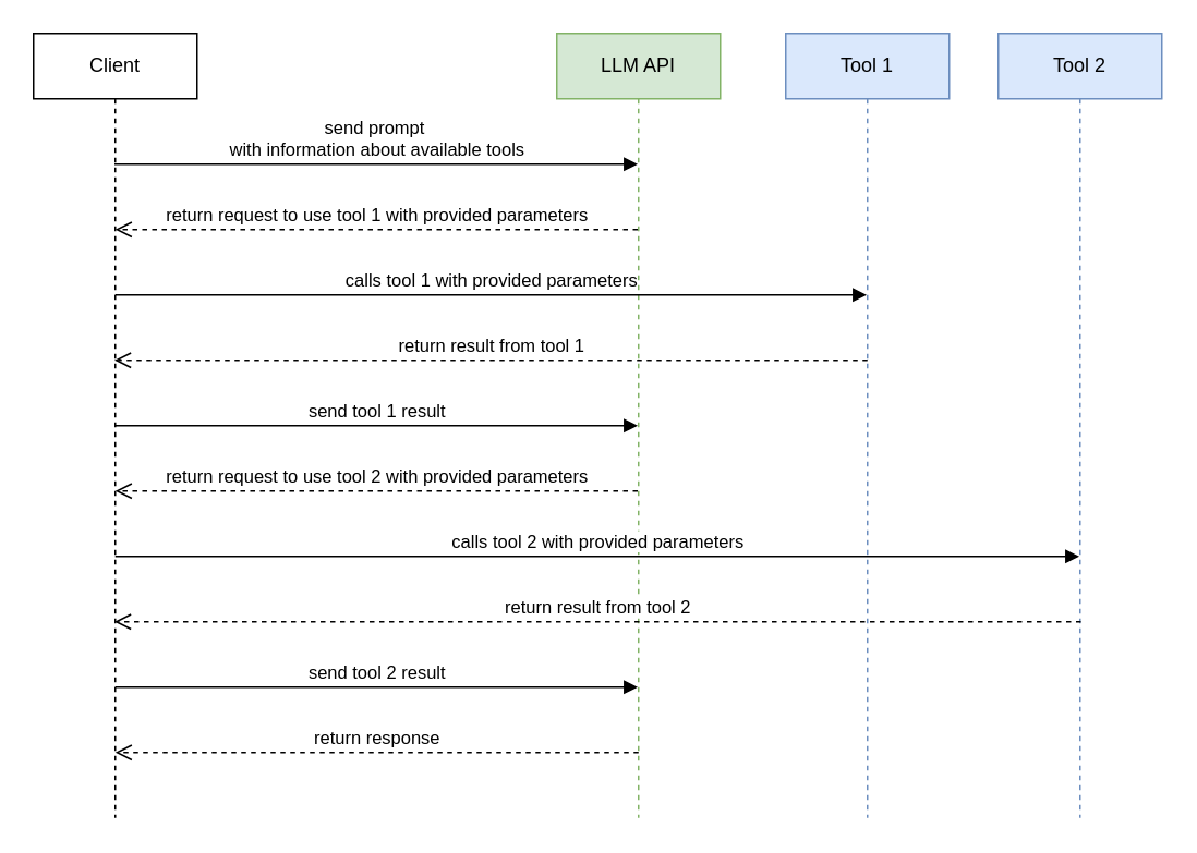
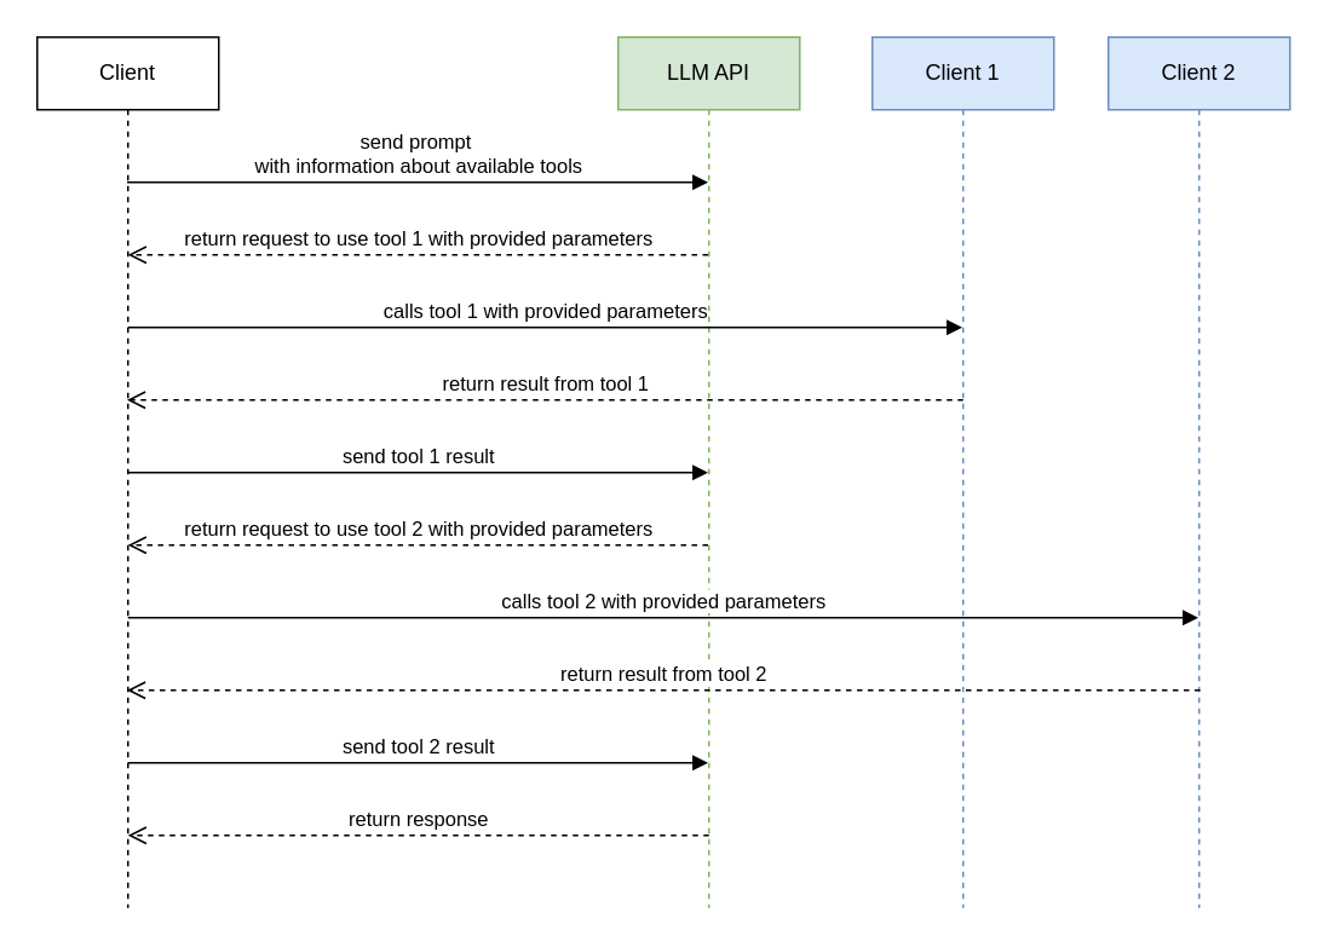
- <mxCell id="5" value="Tool 1" style="shape=umlLifeline;perimeter=lifelinePerimeter;whiteSpace=wrap;html=1;container=1;dropTarget=0;collapsible=0;recursiveResize=0;outlineConnect=0;portConstraint=eastwest;newEdgeStyle={&quot;curved&quot;:0,&quot;rounded&quot;:0};fillColor=#dae8fc;strokeColor=#6c8ebf;" parent="1" vertex="1"><mxGeometry x="480" y="20" width="100" height="480" as="geometry" /></mxCell>
+ <mxCell id="5" value="Client 1" style="shape=umlLifeline;perimeter=lifelinePerimeter;whiteSpace=wrap;html=1;container=1;dropTarget=0;collapsible=0;recursiveResize=0;outlineConnect=0;portConstraint=eastwest;newEdgeStyle={&quot;curved&quot;:0,&quot;rounded&quot;:0};fillColor=#dae8fc;strokeColor=#6c8ebf;" parent="1" vertex="1"><mxGeometry x="480" y="20" width="100" height="480" as="geometry" /></mxCell>
- <mxCell id="11" value="Tool 2" style="shape=umlLifeline;perimeter=lifelinePerimeter;whiteSpace=wrap;html=1;container=1;dropTarget=0;collapsible=0;recursiveResize=0;outlineConnect=0;portConstraint=eastwest;newEdgeStyle={&quot;curved&quot;:0,&quot;rounded&quot;:0};fillColor=#dae8fc;strokeColor=#6c8ebf;" vertex="1" parent="1"><mxGeometry x="610" y="20" width="100" height="480" as="geometry" /></mxCell>
+ <mxCell id="11" value="Client 2" style="shape=umlLifeline;perimeter=lifelinePerimeter;whiteSpace=wrap;html=1;container=1;dropTarget=0;collapsible=0;recursiveResize=0;outlineConnect=0;portConstraint=eastwest;newEdgeStyle={&quot;curved&quot;:0,&quot;rounded&quot;:0};fillColor=#dae8fc;strokeColor=#6c8ebf;" vertex="1" parent="1"><mxGeometry x="610" y="20" width="100" height="480" as="geometry" /></mxCell>
